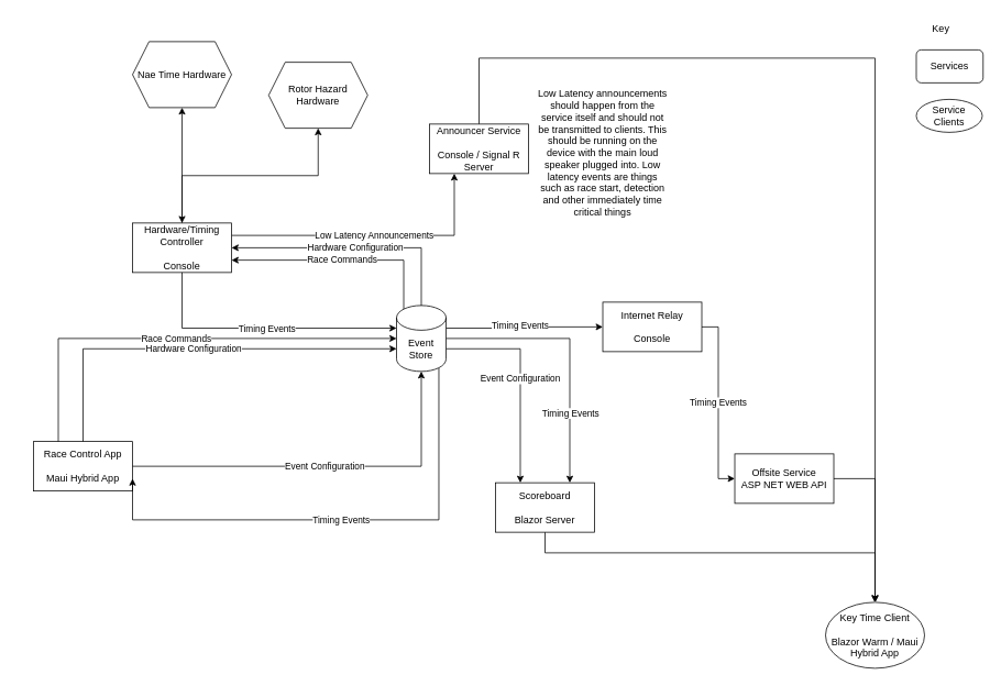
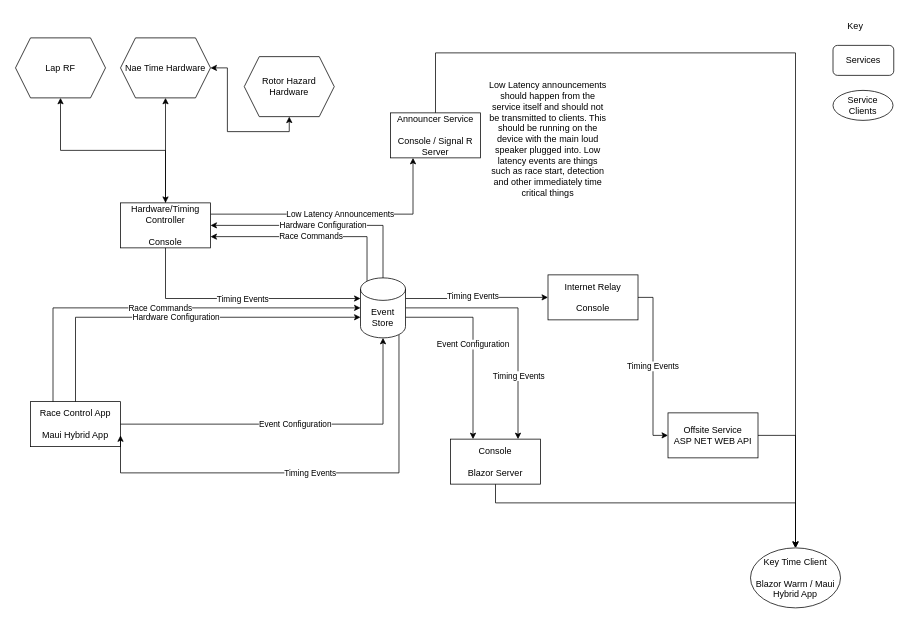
+ <mxCell id="34" value="Lap RF" style="shape=hexagon;perimeter=hexagonPerimeter2;whiteSpace=wrap;html=1;fixedSize=1;" vertex="1" parent="1"><mxGeometry x="20" y="50" width="120" height="80" as="geometry" /></mxCell>
+ <mxCell id="2" style="edgeStyle=orthogonalEdgeStyle;rounded=0;orthogonalLoop=1;jettySize=auto;html=1;exitX=0.5;exitY=1;exitDx=0;exitDy=0;entryX=0.5;entryY=0;entryDx=0;entryDy=0;startArrow=classic;startFill=1;" edge="1" parent="1" source="34" target="7"><mxGeometry relative="1" as="geometry" /></mxCell>
- <mxCell id="3" style="edgeStyle=orthogonalEdgeStyle;rounded=0;orthogonalLoop=1;jettySize=auto;html=1;exitX=0.5;exitY=1;exitDx=0;exitDy=0;entryX=0.5;entryY=0;entryDx=0;entryDy=0;startArrow=classic;startFill=1;" edge="1" parent="1" source="35" target="7"><mxGeometry relative="1" as="geometry"><mxPoint x="330" y="160" as="sourcePoint" /></mxGeometry></mxCell>
+ <mxCell id="3" style="edgeStyle=orthogonalEdgeStyle;rounded=0;orthogonalLoop=1;jettySize=auto;html=1;exitX=0.5;exitY=1;exitDx=0;exitDy=0;startArrow=classic;startFill=1;" edge="1" parent="1" source="35" target="36"><mxGeometry relative="1" as="geometry"><mxPoint x="330" y="160" as="sourcePoint" /></mxGeometry></mxCell>
- <mxCell id="18" value="Scoreboard&lt;br&gt;&lt;br&gt;Blazor Server" style="rounded=0;whiteSpace=wrap;html=1;" vertex="1" parent="1"><mxGeometry x="600" y="585" width="120" height="60" as="geometry" /></mxCell>
+ <mxCell id="18" value="Console&lt;br&gt;&lt;br&gt;Blazor Server" style="rounded=0;whiteSpace=wrap;html=1;" vertex="1" parent="1"><mxGeometry x="600" y="585" width="120" height="60" as="geometry" /></mxCell>
